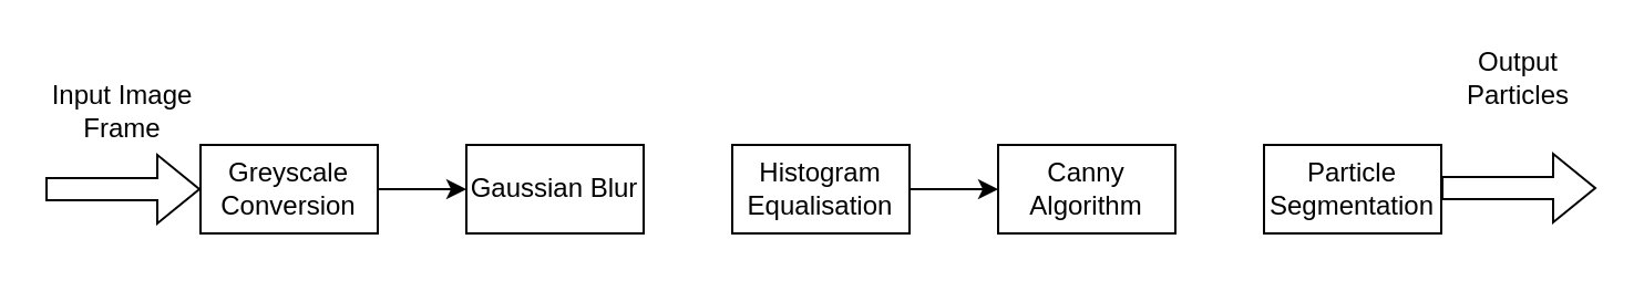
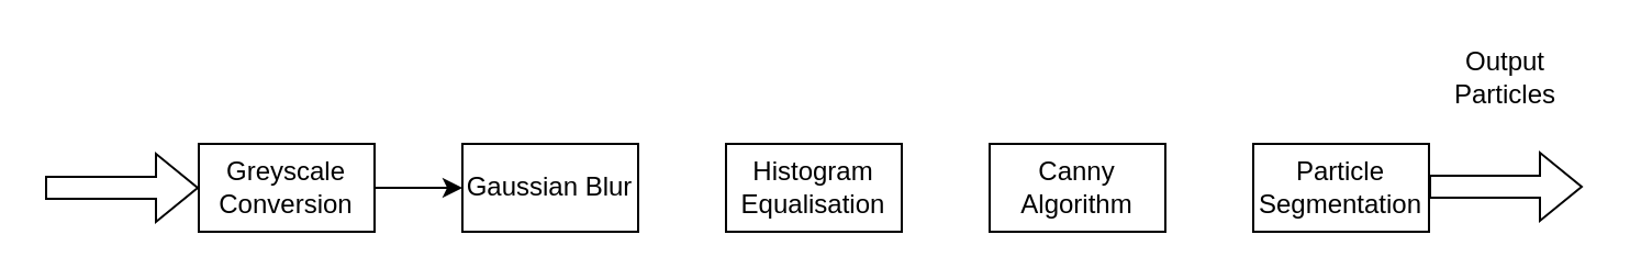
- <mxCell id="11" value="Input Image Frame" style="text;html=1;align=center;verticalAlign=middle;whiteSpace=wrap;rounded=0;" parent="1" vertex="1"><mxGeometry y="35" width="70" height="30" as="geometry" x="20" /></mxCell>
- <mxCell id="6" style="edgeStyle=orthogonalEdgeStyle;rounded=0;orthogonalLoop=1;jettySize=auto;html=1;exitX=1;exitY=0.5;exitDx=0;exitDy=0;entryX=0;entryY=0.5;entryDx=0;entryDy=0;" parent="1" source="5" target="7" edge="1"><mxGeometry relative="1" as="geometry"><mxPoint x="530" y="85" as="sourcePoint" /></mxGeometry></mxCell>
